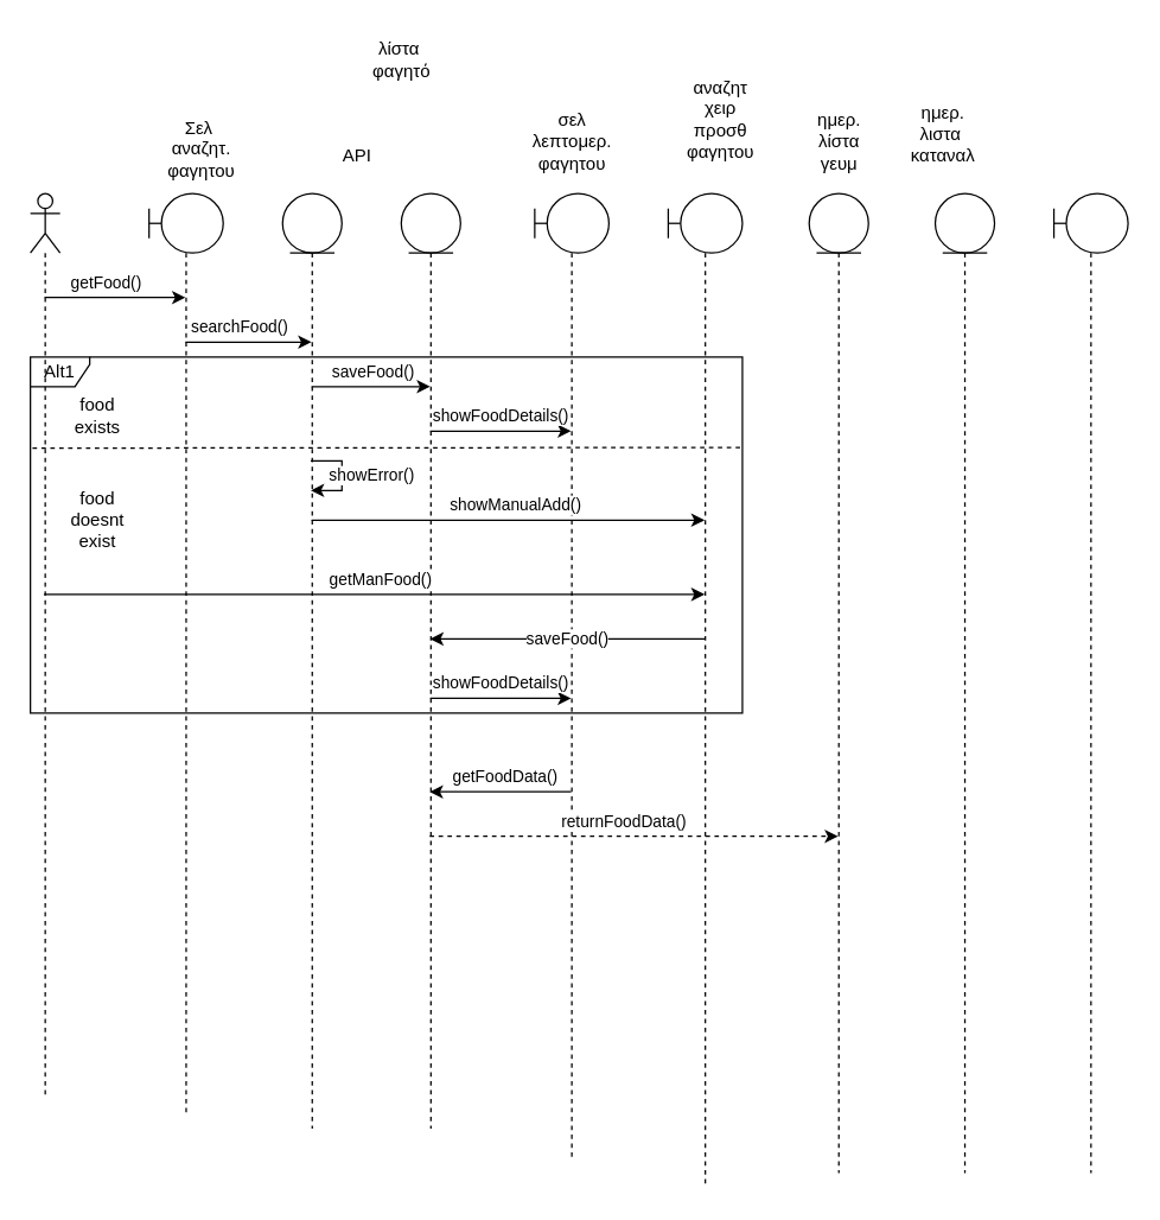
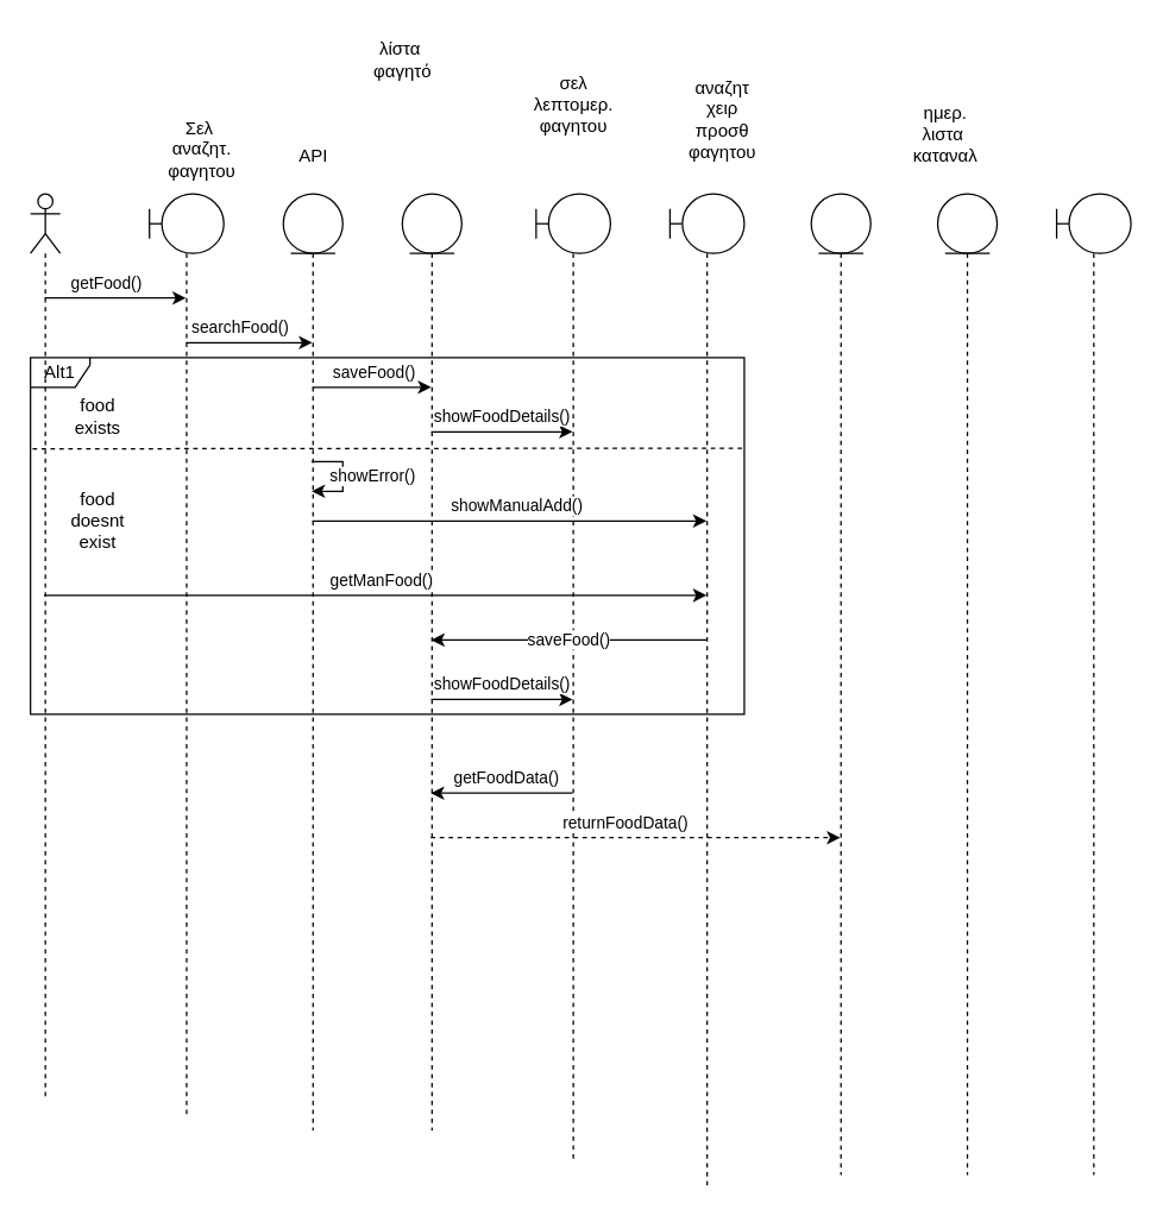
- <mxCell id="15" value="σελ&lt;br&gt;λεπτομερ.&lt;br&gt;φαγητου" style="text;html=1;align=center;verticalAlign=middle;resizable=0;points=[];autosize=1;strokeColor=none;fillColor=none;" vertex="1" parent="1"><mxGeometry x="345" y="65" width="80" height="60" as="geometry" /></mxCell>
+ <mxCell id="15" value="σελ&lt;br&gt;λεπτομερ.&lt;br&gt;φαγητου" style="text;html=1;align=center;verticalAlign=middle;resizable=0;points=[];autosize=1;strokeColor=none;fillColor=none;" vertex="1" parent="1"><mxGeometry x="345" y="40" width="80" height="60" as="geometry" /></mxCell>
- <mxCell id="17" value="ημερ.&lt;br&gt;λίστα&lt;br&gt;γευμ" style="text;html=1;align=center;verticalAlign=middle;resizable=0;points=[];autosize=1;strokeColor=none;fillColor=none;" vertex="1" parent="1"><mxGeometry x="540" y="65" width="50" height="60" as="geometry" /></mxCell>
- <mxCell id="13" value="API" style="text;html=1;align=center;verticalAlign=middle;resizable=0;points=[];autosize=1;strokeColor=none;fillColor=none;" vertex="1" parent="1"><mxGeometry x="220" y="90" width="40" height="30" as="geometry" /></mxCell>
+ <mxCell id="13" value="API" style="text;html=1;align=center;verticalAlign=middle;resizable=0;points=[];autosize=1;strokeColor=none;fillColor=none;" vertex="1" parent="1"><mxGeometry x="190" y="90" width="40" height="30" as="geometry" /></mxCell>
